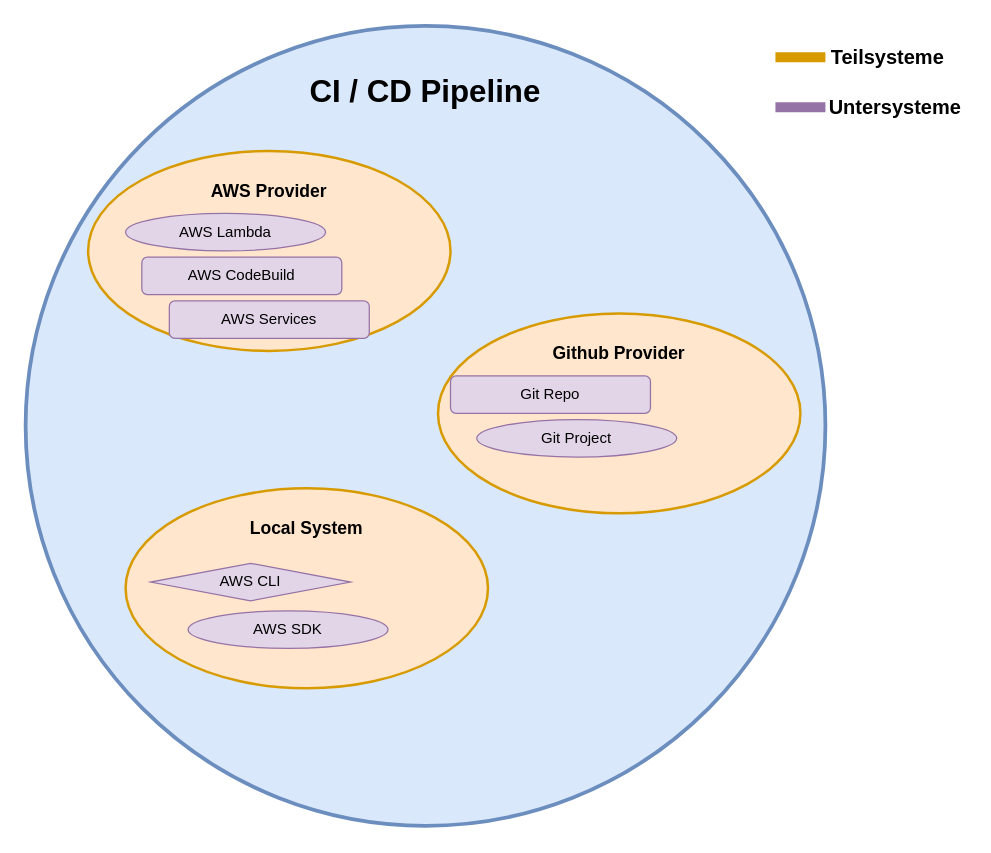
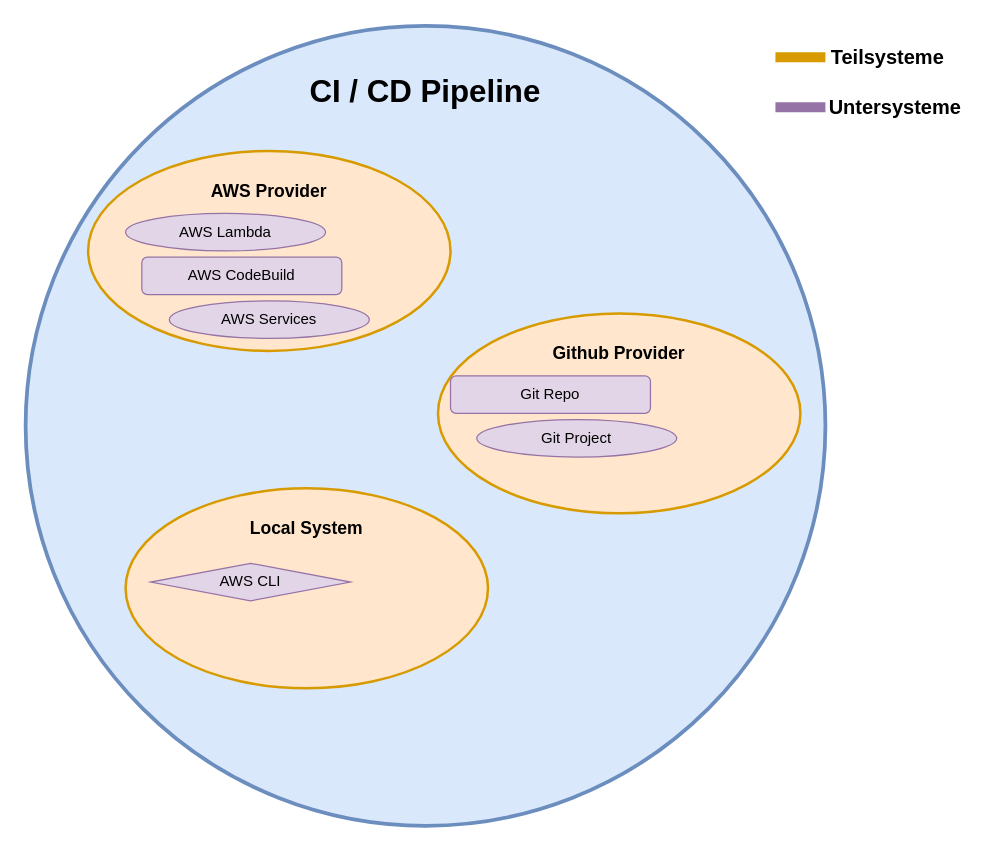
- <mxCell id="16" value="AWS Services" style="whiteSpace=wrap;html=1;fillColor=#e1d5e7;strokeColor=#9673a6;rounded=1;" vertex="1" parent="1"><mxGeometry x="135" y="240" width="160" height="30" as="geometry" /></mxCell>
+ <mxCell id="16" value="AWS Services" style="ellipse;whiteSpace=wrap;html=1;fillColor=#e1d5e7;strokeColor=#9673a6;" vertex="1" parent="1"><mxGeometry x="135" y="240" width="160" height="30" as="geometry" /></mxCell>
- <mxCell id="10" value="AWS SDK" style="ellipse;whiteSpace=wrap;html=1;fillColor=#e1d5e7;strokeColor=#9673a6;" vertex="1" parent="1"><mxGeometry x="150" y="488" width="160" height="30" as="geometry" /></mxCell>
